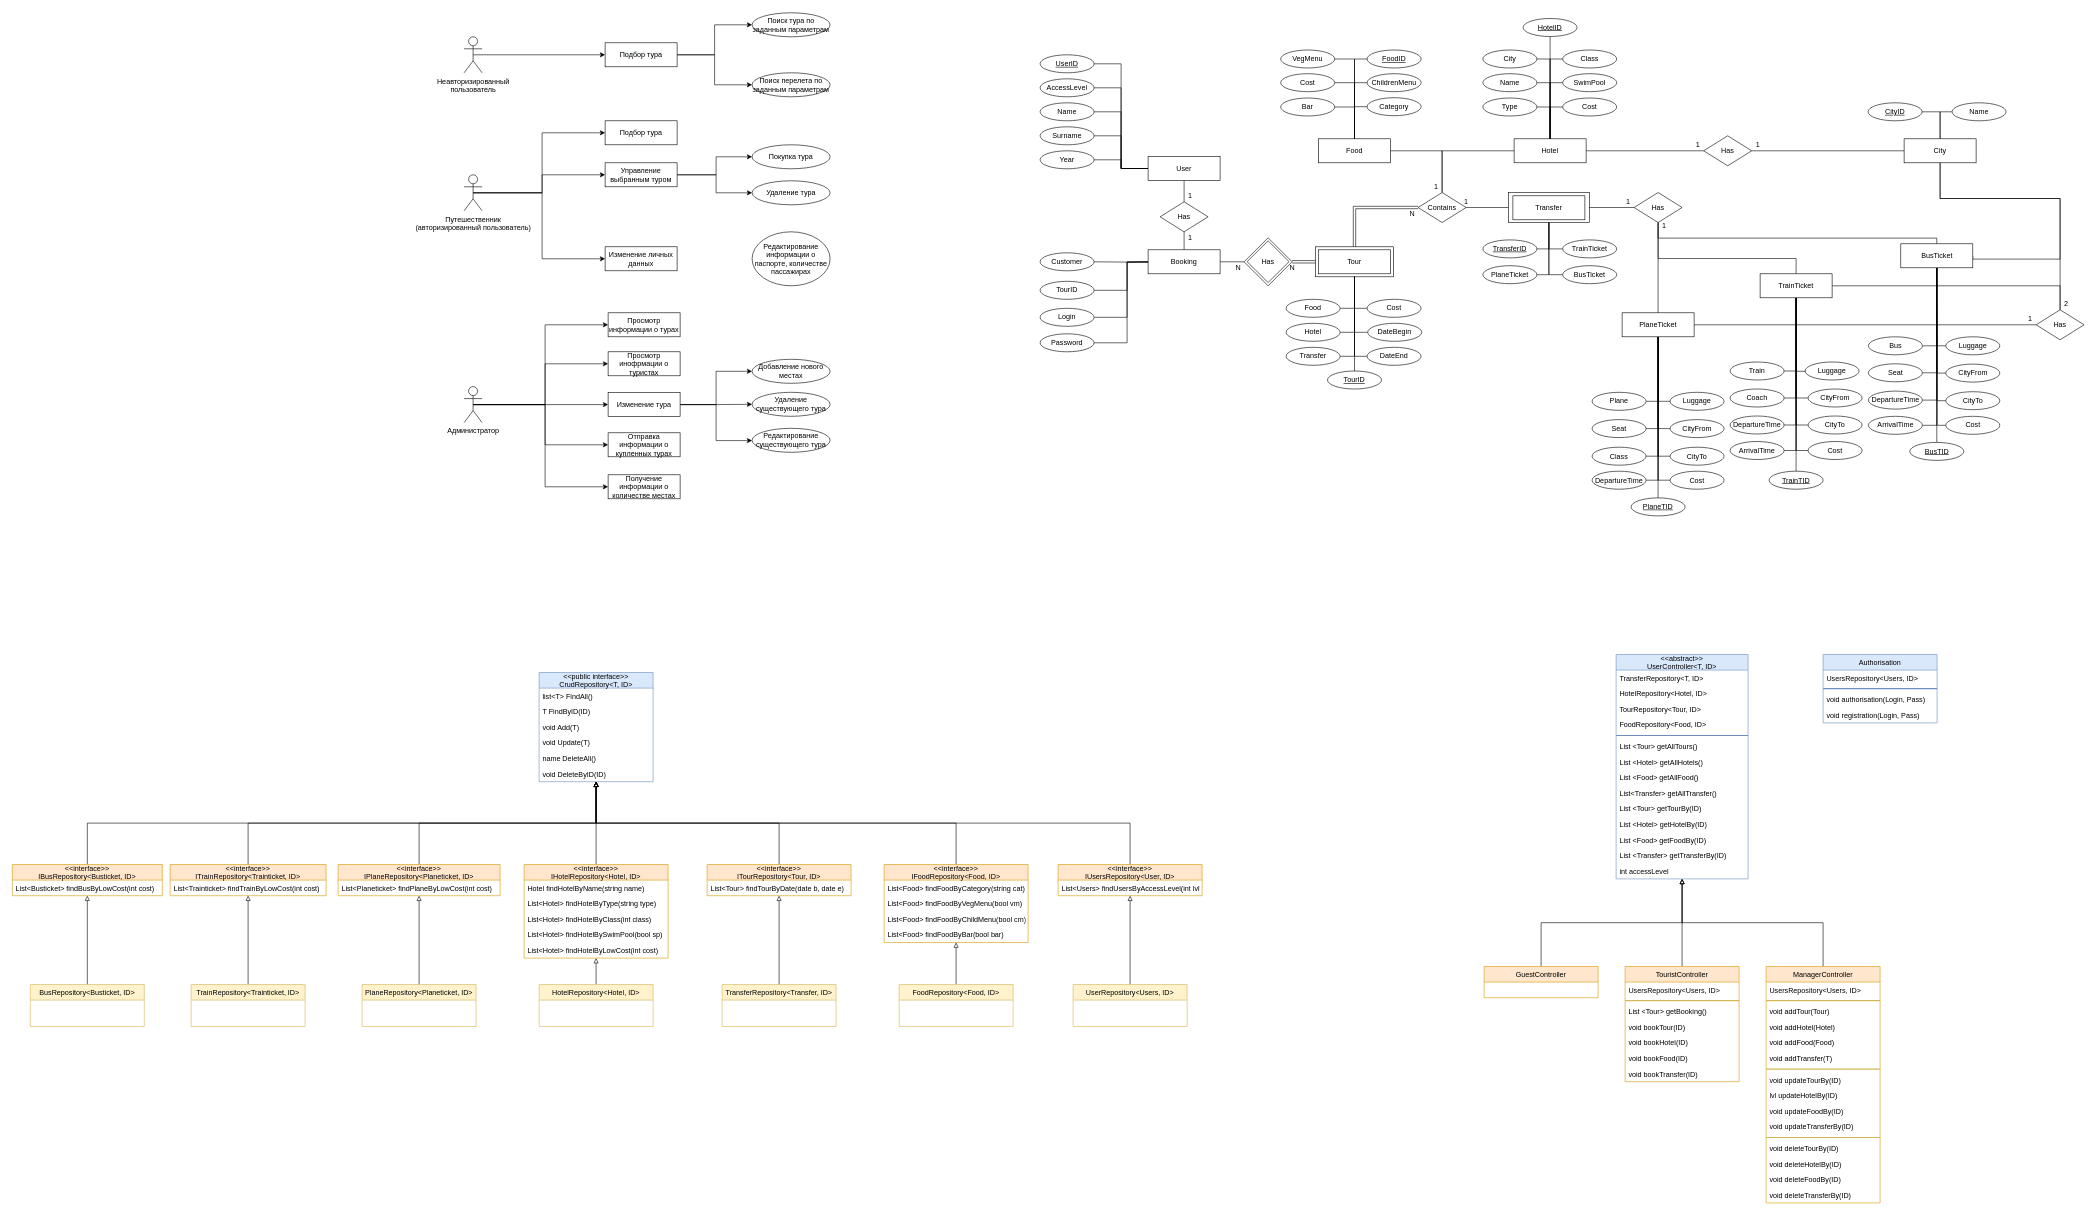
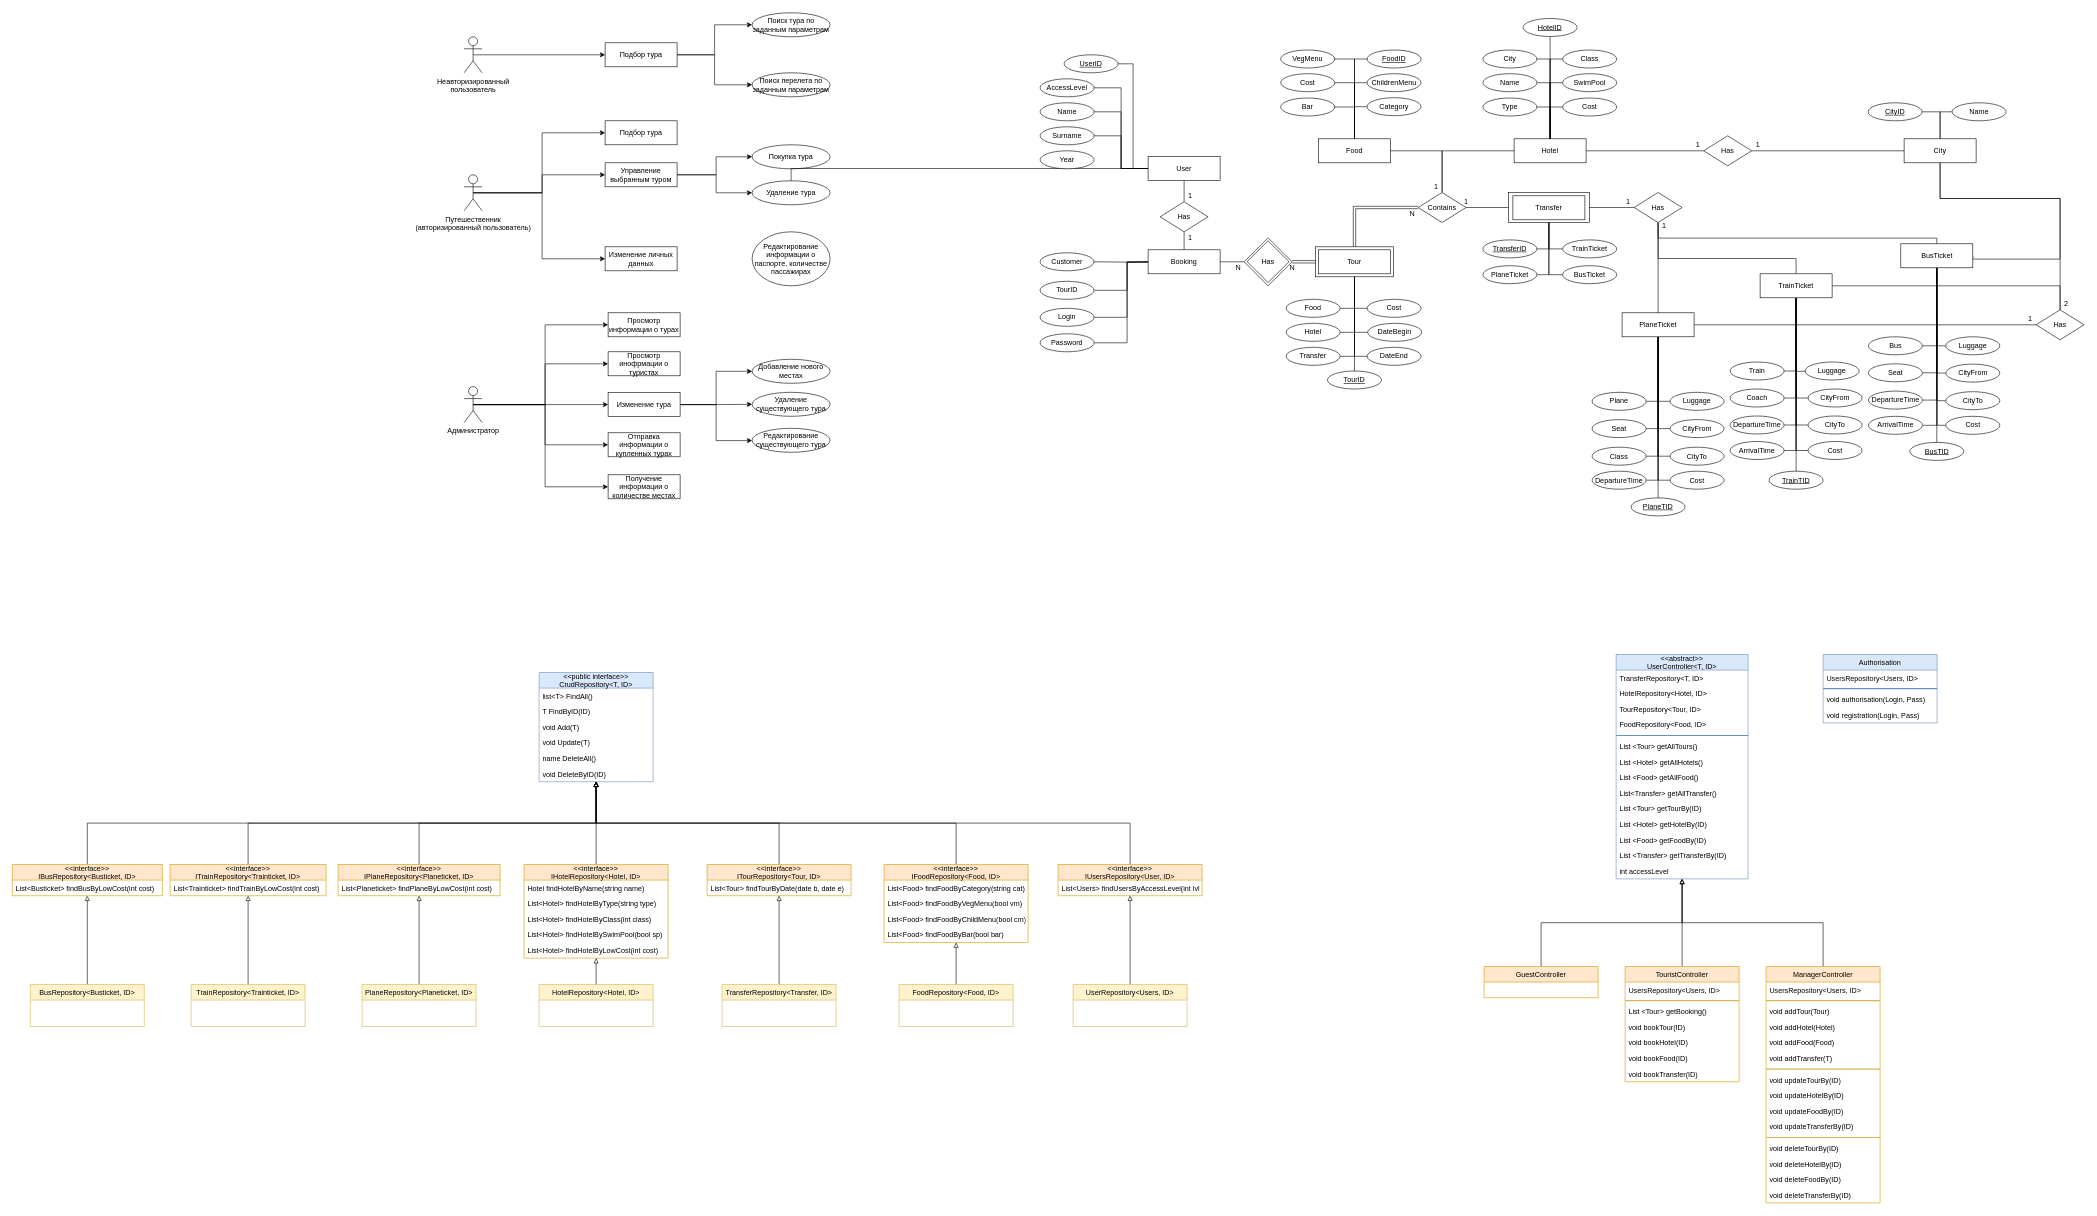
- <mxCell id="48" value="&lt;u&gt;UserID&lt;/u&gt;" style="ellipse;whiteSpace=wrap;html=1;" parent="1" vertex="1"><mxGeometry x="1733" y="90.5" width="90" height="30" as="geometry" /></mxCell>
+ <mxCell id="48" value="&lt;u&gt;UserID&lt;/u&gt;" style="ellipse;whiteSpace=wrap;html=1;" parent="1" vertex="1"><mxGeometry x="1773" y="90.5" width="90" height="30" as="geometry" /></mxCell>
- <mxCell id="42" style="edgeStyle=orthogonalEdgeStyle;rounded=0;orthogonalLoop=1;jettySize=auto;html=1;exitX=0;exitY=0.5;exitDx=0;exitDy=0;entryX=1;entryY=0.5;entryDx=0;entryDy=0;endArrow=none;endFill=0;" parent="1" source="47" target="52" edge="1"><mxGeometry relative="1" as="geometry" /></mxCell>
+ <mxCell id="42" style="edgeStyle=orthogonalEdgeStyle;rounded=0;orthogonalLoop=1;jettySize=auto;html=1;exitX=0;exitY=0.5;exitDx=0;exitDy=0;endArrow=none;endFill=0;" parent="1" source="47" target="20" edge="1"><mxGeometry relative="1" as="geometry" /></mxCell>
- <mxCell id="283" value="lvl updateHotelBy(ID)" style="text;strokeColor=none;fillColor=none;align=left;verticalAlign=top;spacingLeft=4;spacingRight=4;overflow=hidden;rotatable=0;points=[[0,0.5],[1,0.5]];portConstraint=eastwest;" parent="274" vertex="1"><mxGeometry y="202" width="190" height="26" as="geometry" /></mxCell>
+ <mxCell id="283" value="void updateHotelBy(ID)" style="text;strokeColor=none;fillColor=none;align=left;verticalAlign=top;spacingLeft=4;spacingRight=4;overflow=hidden;rotatable=0;points=[[0,0.5],[1,0.5]];portConstraint=eastwest;" parent="274" vertex="1"><mxGeometry y="202" width="190" height="26" as="geometry" /></mxCell>
